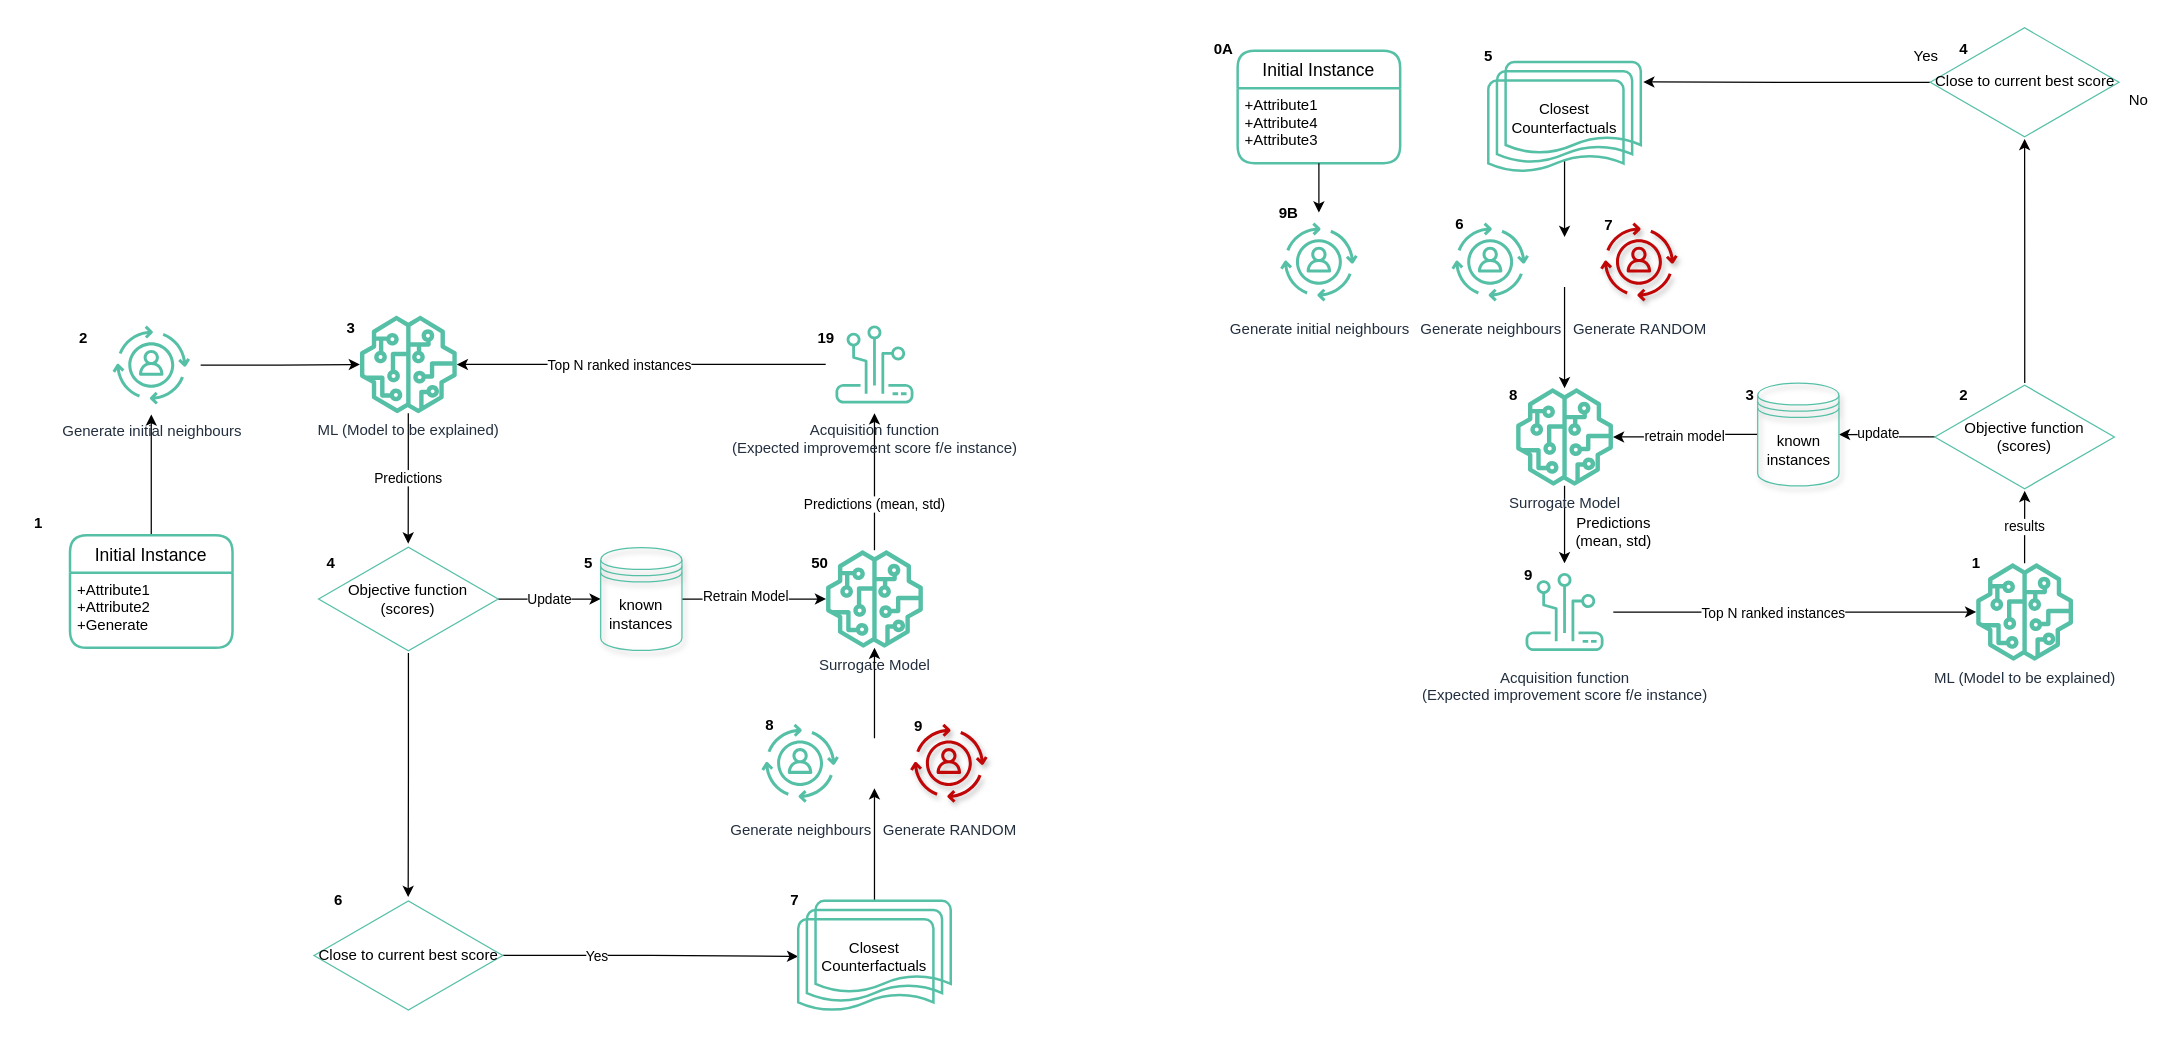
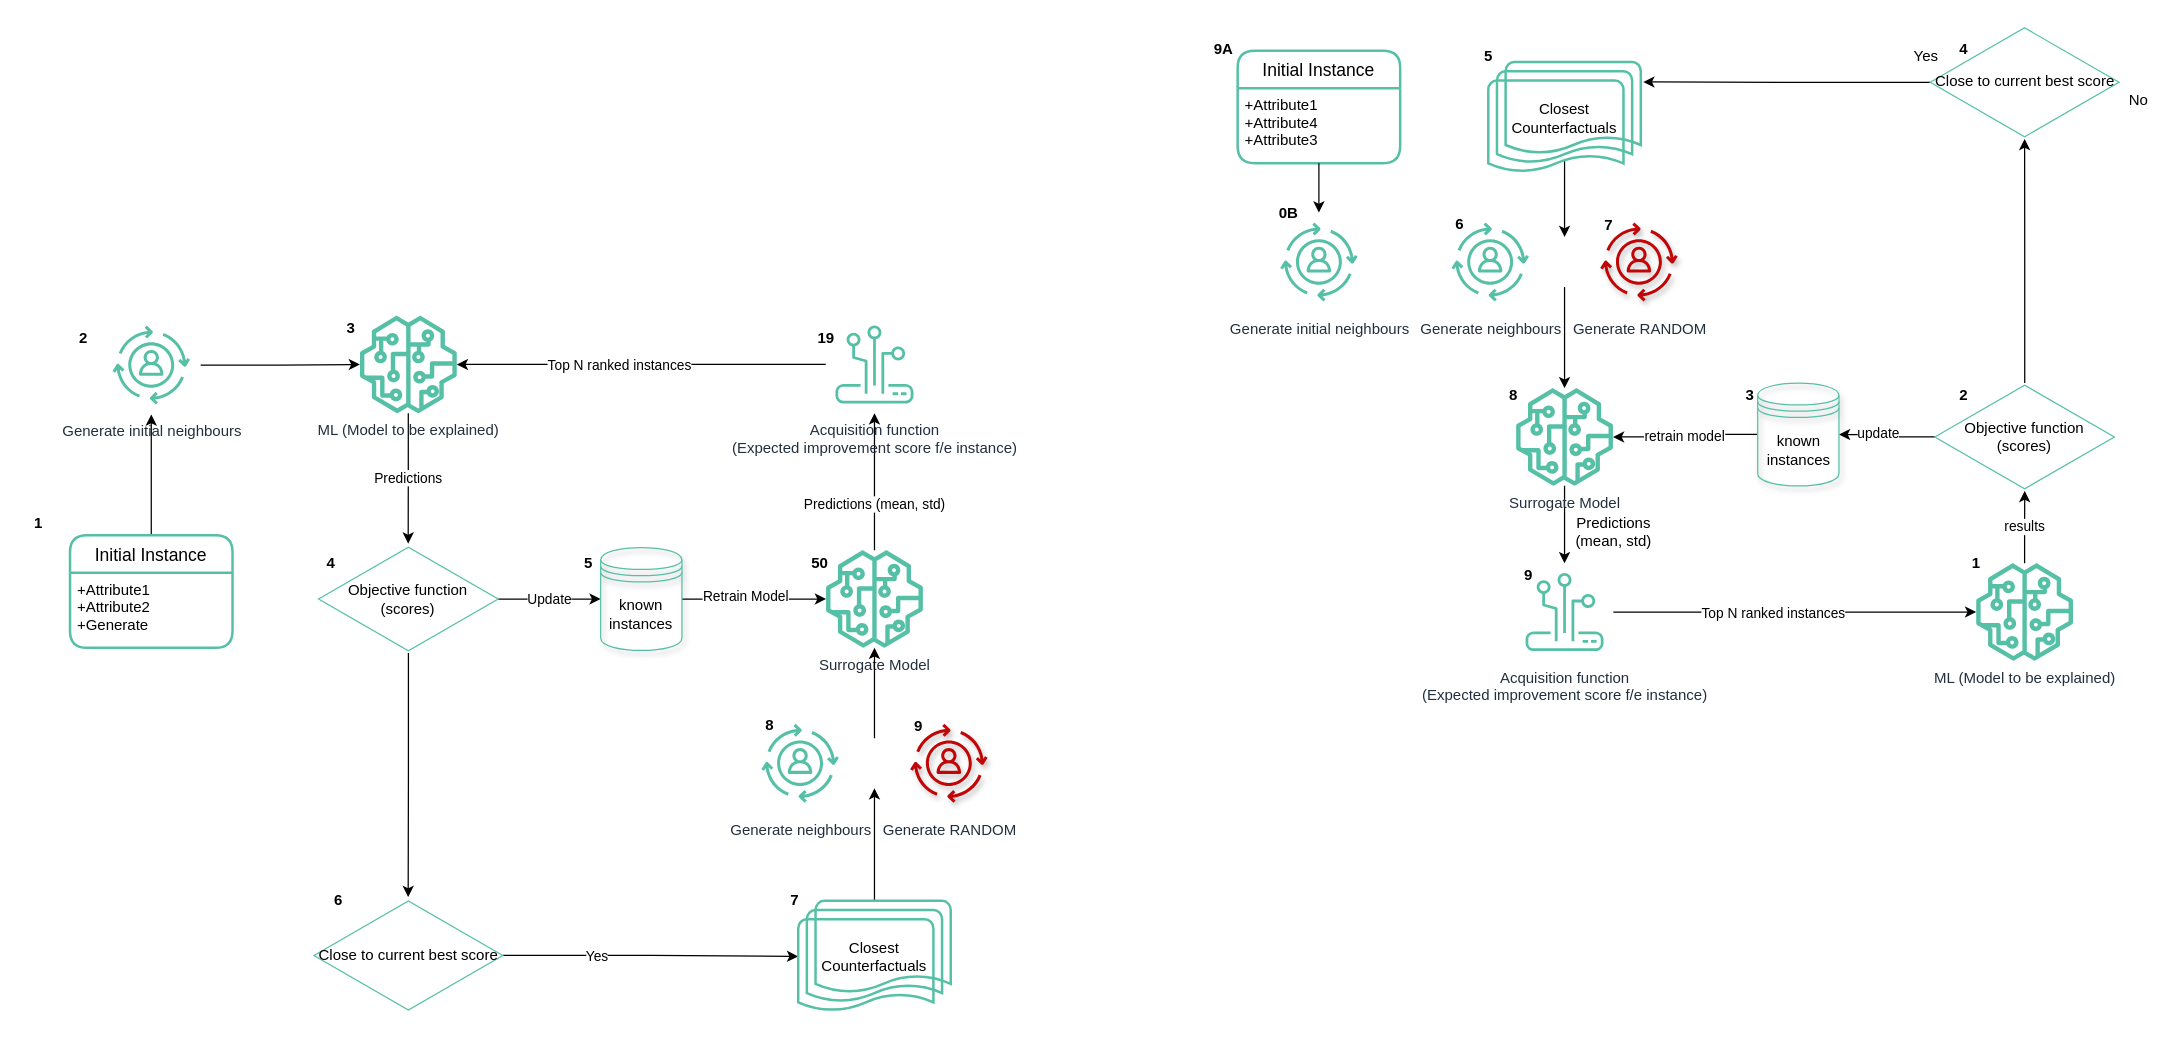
- <mxCell id="30" value="0A" style="text;html=1;align=center;verticalAlign=middle;resizable=0;points=[];autosize=1;strokeColor=none;fillColor=none;fontStyle=1" parent="1" vertex="1"><mxGeometry x="962.5" y="29" width="30" height="20" as="geometry" /></mxCell>
+ <mxCell id="30" value="9A" style="text;html=1;align=center;verticalAlign=middle;resizable=0;points=[];autosize=1;strokeColor=none;fillColor=none;fontStyle=1" parent="1" vertex="1"><mxGeometry x="962.5" y="29" width="30" height="20" as="geometry" /></mxCell>
- <mxCell id="29" value="9B" style="text;html=1;align=center;verticalAlign=middle;resizable=0;points=[];autosize=1;strokeColor=none;fillColor=none;fontStyle=1" parent="1" vertex="1"><mxGeometry x="1015" y="160" width="30" height="20" as="geometry" /></mxCell>
+ <mxCell id="29" value="0B" style="text;html=1;align=center;verticalAlign=middle;resizable=0;points=[];autosize=1;strokeColor=none;fillColor=none;fontStyle=1" parent="1" vertex="1"><mxGeometry x="1015" y="160" width="30" height="20" as="geometry" /></mxCell>
